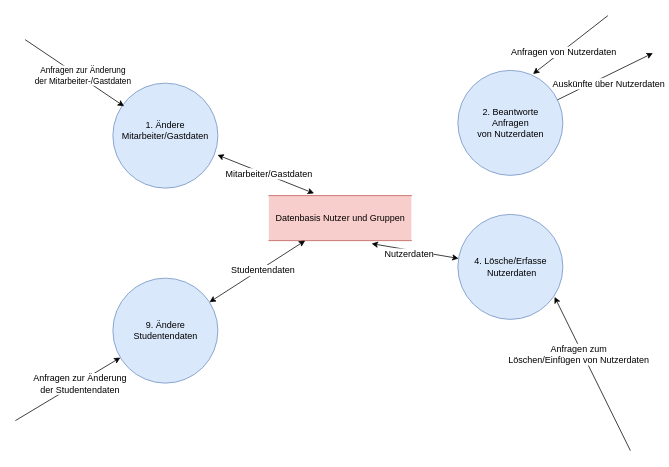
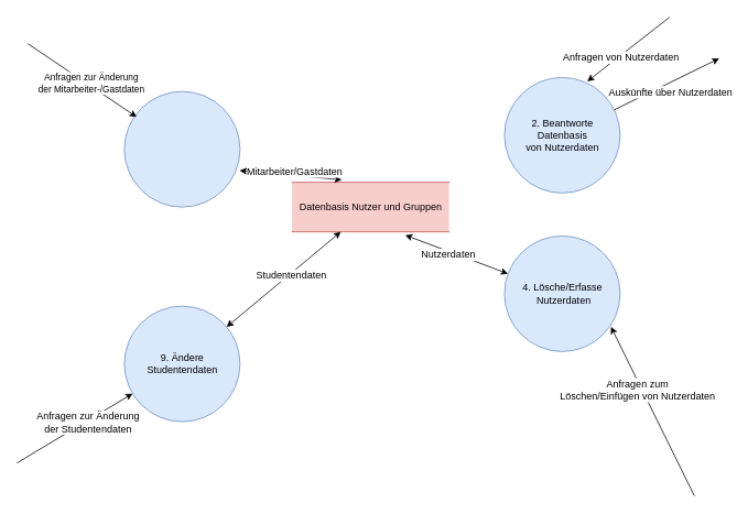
- <mxCell id="3" value="2. Beantworte&lt;br&gt;Anfragen &lt;br&gt;von Nutzerdaten" style="shape=ellipse;html=1;dashed=0;whitespace=wrap;aspect=fixed;perimeter=ellipsePerimeter;fillColor=#dae8fc;strokeColor=#6c8ebf;" parent="1" vertex="1"><mxGeometry x="610" y="93" width="140" height="140" as="geometry" /></mxCell>
+ <mxCell id="3" value="2. Beantworte&lt;br&gt;Datenbasis &lt;br&gt;von Nutzerdaten" style="shape=ellipse;html=1;dashed=0;whitespace=wrap;aspect=fixed;perimeter=ellipsePerimeter;fillColor=#dae8fc;strokeColor=#6c8ebf;" parent="1" vertex="1"><mxGeometry x="610" y="93" width="140" height="140" as="geometry" /></mxCell>
- <mxCell id="8" value="1. Ändere Mitarbeiter/Gastdaten" style="text;html=1;strokeColor=none;fillColor=none;align=center;verticalAlign=middle;whiteSpace=wrap;rounded=0;" parent="1" vertex="1"><mxGeometry x="200" y="163" width="40" height="20" as="geometry" /></mxCell>
- <mxCell id="6" value="Datenbasis Nutzer und Gruppen" style="html=1;dashed=0;whitespace=wrap;shape=partialRectangle;right=0;left=0;fillColor=#f8cecc;strokeColor=#b85450;" parent="1" vertex="1"><mxGeometry x="358" y="260" width="190" height="60" as="geometry" /></mxCell>
+ <mxCell id="6" value="Datenbasis Nutzer und Gruppen" style="html=1;dashed=0;whitespace=wrap;shape=partialRectangle;right=0;left=0;fillColor=#f8cecc;strokeColor=#b85450;" parent="1" vertex="1"><mxGeometry x="353" y="220" width="190" height="60" as="geometry" /></mxCell>
